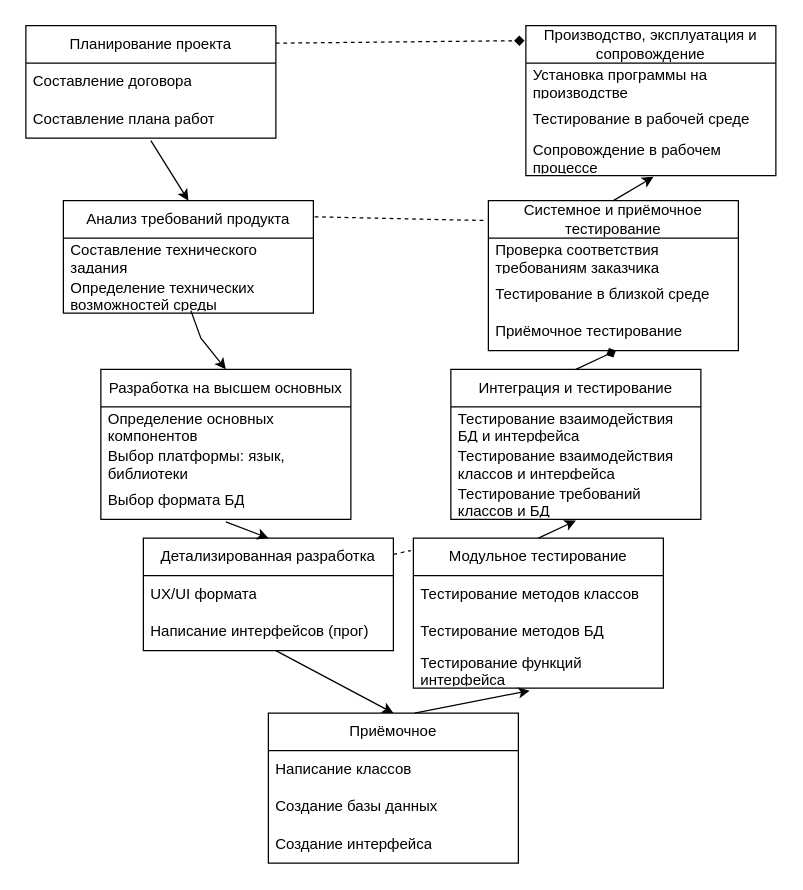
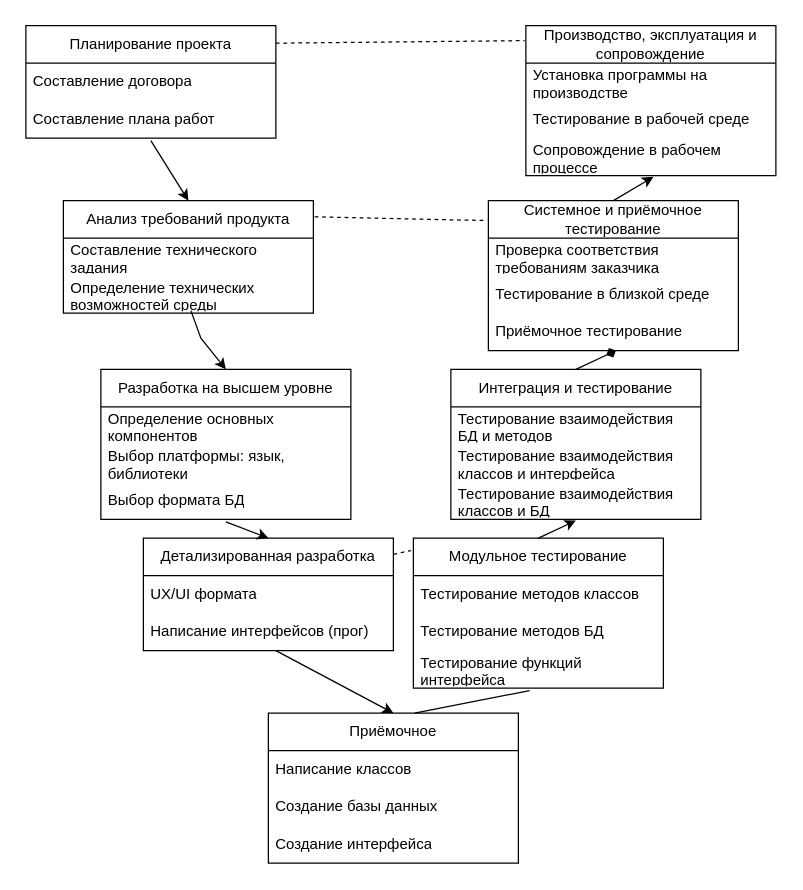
- <mxCell id="45" value="" style="endArrow=diamond;dashed=1;html=1;rounded=0;entryX=-0.005;entryY=0.1;entryDx=0;entryDy=0;entryPerimeter=0;exitX=1;exitY=0.156;exitDx=0;exitDy=0;exitPerimeter=0;" edge="1" parent="1" source="6" target="31"><mxGeometry width="50" height="50" relative="1" as="geometry"><mxPoint x="290" y="400" as="sourcePoint" /><mxPoint x="340" y="350" as="targetPoint" /></mxGeometry></mxCell>
+ <mxCell id="45" value="" style="endArrow=none;dashed=1;html=1;rounded=0;entryX=-0.005;entryY=0.1;entryDx=0;entryDy=0;entryPerimeter=0;exitX=1;exitY=0.156;exitDx=0;exitDy=0;exitPerimeter=0;" edge="1" parent="1" source="6" target="31"><mxGeometry width="50" height="50" relative="1" as="geometry"><mxPoint x="290" y="400" as="sourcePoint" /><mxPoint x="340" y="350" as="targetPoint" /></mxGeometry></mxCell>
- <mxCell id="12" value="Разработка на высшем основных" style="swimlane;fontStyle=0;childLayout=stackLayout;horizontal=1;startSize=30;horizontalStack=0;resizeParent=1;resizeParentMax=0;resizeLast=0;collapsible=1;marginBottom=0;whiteSpace=wrap;html=1;" vertex="1" parent="1"><mxGeometry x="80" y="295" width="200" height="120" as="geometry" /></mxCell>
+ <mxCell id="12" value="Разработка на высшем уровне" style="swimlane;fontStyle=0;childLayout=stackLayout;horizontal=1;startSize=30;horizontalStack=0;resizeParent=1;resizeParentMax=0;resizeLast=0;collapsible=1;marginBottom=0;whiteSpace=wrap;html=1;" vertex="1" parent="1"><mxGeometry x="80" y="295" width="200" height="120" as="geometry" /></mxCell>
- <mxCell id="24" value="Тестирование взаимодействия БД и интерфейса" style="text;strokeColor=none;fillColor=none;align=left;verticalAlign=middle;spacingLeft=4;spacingRight=4;overflow=hidden;points=[[0,0.5],[1,0.5]];portConstraint=eastwest;rotatable=0;whiteSpace=wrap;html=1;" vertex="1" parent="23"><mxGeometry y="30" width="200" height="30" as="geometry" /></mxCell>
+ <mxCell id="24" value="Тестирование взаимодействия БД и методов" style="text;strokeColor=none;fillColor=none;align=left;verticalAlign=middle;spacingLeft=4;spacingRight=4;overflow=hidden;points=[[0,0.5],[1,0.5]];portConstraint=eastwest;rotatable=0;whiteSpace=wrap;html=1;" vertex="1" parent="23"><mxGeometry y="30" width="200" height="30" as="geometry" /></mxCell>
- <mxCell id="26" value="Тестирование требований классов и БД" style="text;strokeColor=none;fillColor=none;align=left;verticalAlign=middle;spacingLeft=4;spacingRight=4;overflow=hidden;points=[[0,0.5],[1,0.5]];portConstraint=eastwest;rotatable=0;whiteSpace=wrap;html=1;" vertex="1" parent="23"><mxGeometry y="90" width="200" height="30" as="geometry" /></mxCell>
+ <mxCell id="26" value="Тестирование взаимодействия классов и БД" style="text;strokeColor=none;fillColor=none;align=left;verticalAlign=middle;spacingLeft=4;spacingRight=4;overflow=hidden;points=[[0,0.5],[1,0.5]];portConstraint=eastwest;rotatable=0;whiteSpace=wrap;html=1;" vertex="1" parent="23"><mxGeometry y="90" width="200" height="30" as="geometry" /></mxCell>
- <mxCell id="39" value="" style="endArrow=classic;html=1;rounded=0;exitX=0.585;exitY=0;exitDx=0;exitDy=0;exitPerimeter=0;entryX=0.465;entryY=1.067;entryDx=0;entryDy=0;entryPerimeter=0;" edge="1" parent="1" source="19" target="5"><mxGeometry width="50" height="50" relative="1" as="geometry"><mxPoint x="290" y="400" as="sourcePoint" /><mxPoint x="340" y="350" as="targetPoint" /></mxGeometry></mxCell>
+ <mxCell id="39" value="" style="endArrow=none;html=1;rounded=0;exitX=0.585;exitY=0;exitDx=0;exitDy=0;exitPerimeter=0;entryX=0.465;entryY=1.067;entryDx=0;entryDy=0;entryPerimeter=0;" edge="1" parent="1" source="19" target="5"><mxGeometry width="50" height="50" relative="1" as="geometry"><mxPoint x="290" y="400" as="sourcePoint" /><mxPoint x="340" y="350" as="targetPoint" /></mxGeometry></mxCell>
